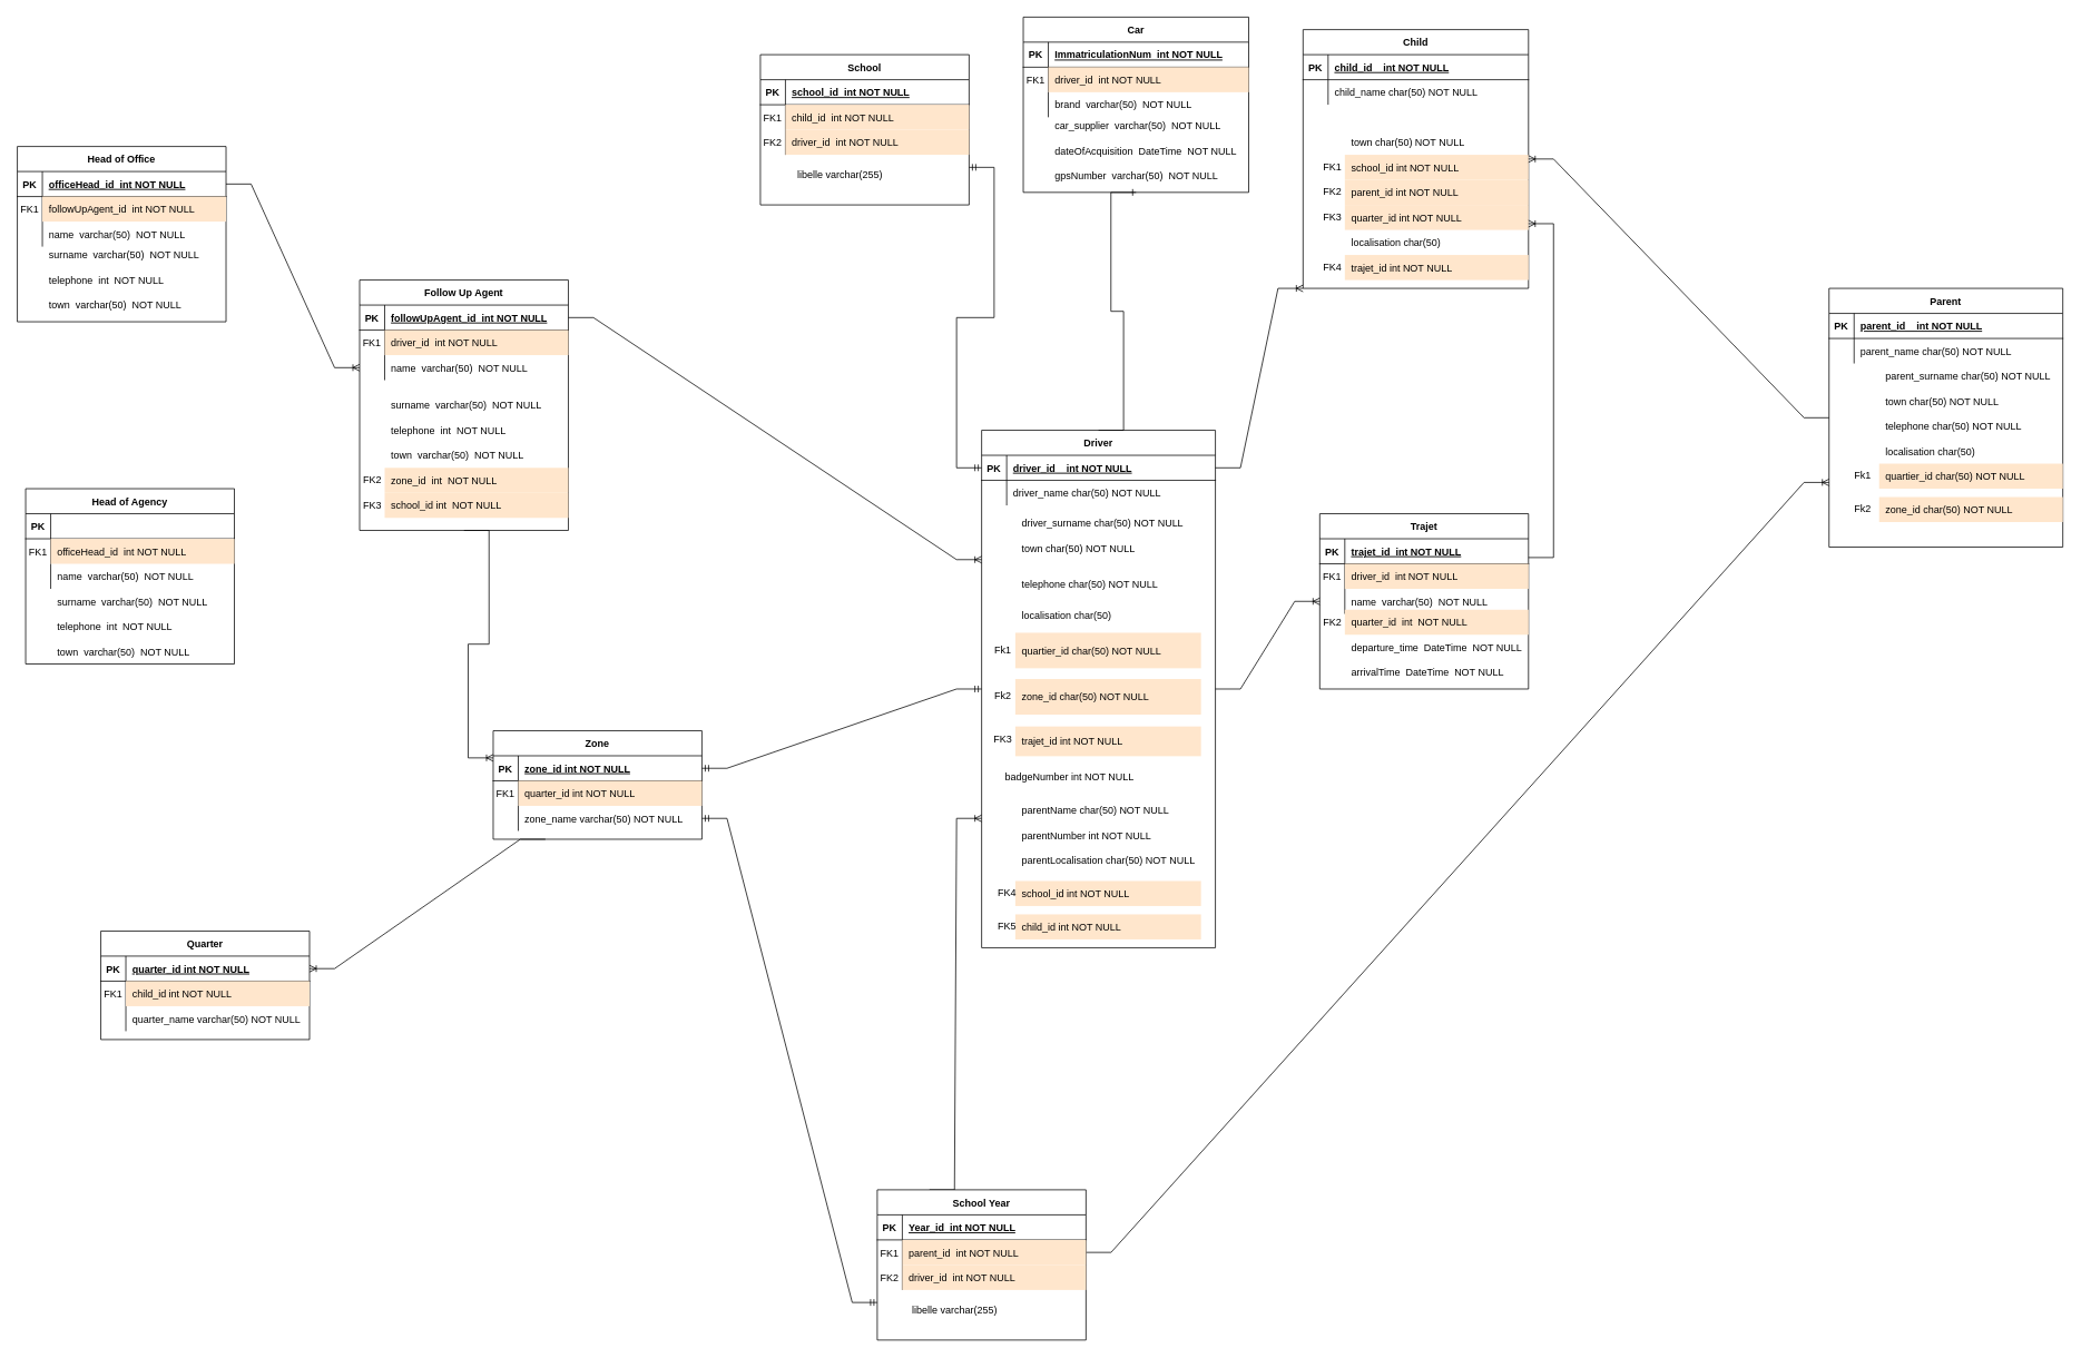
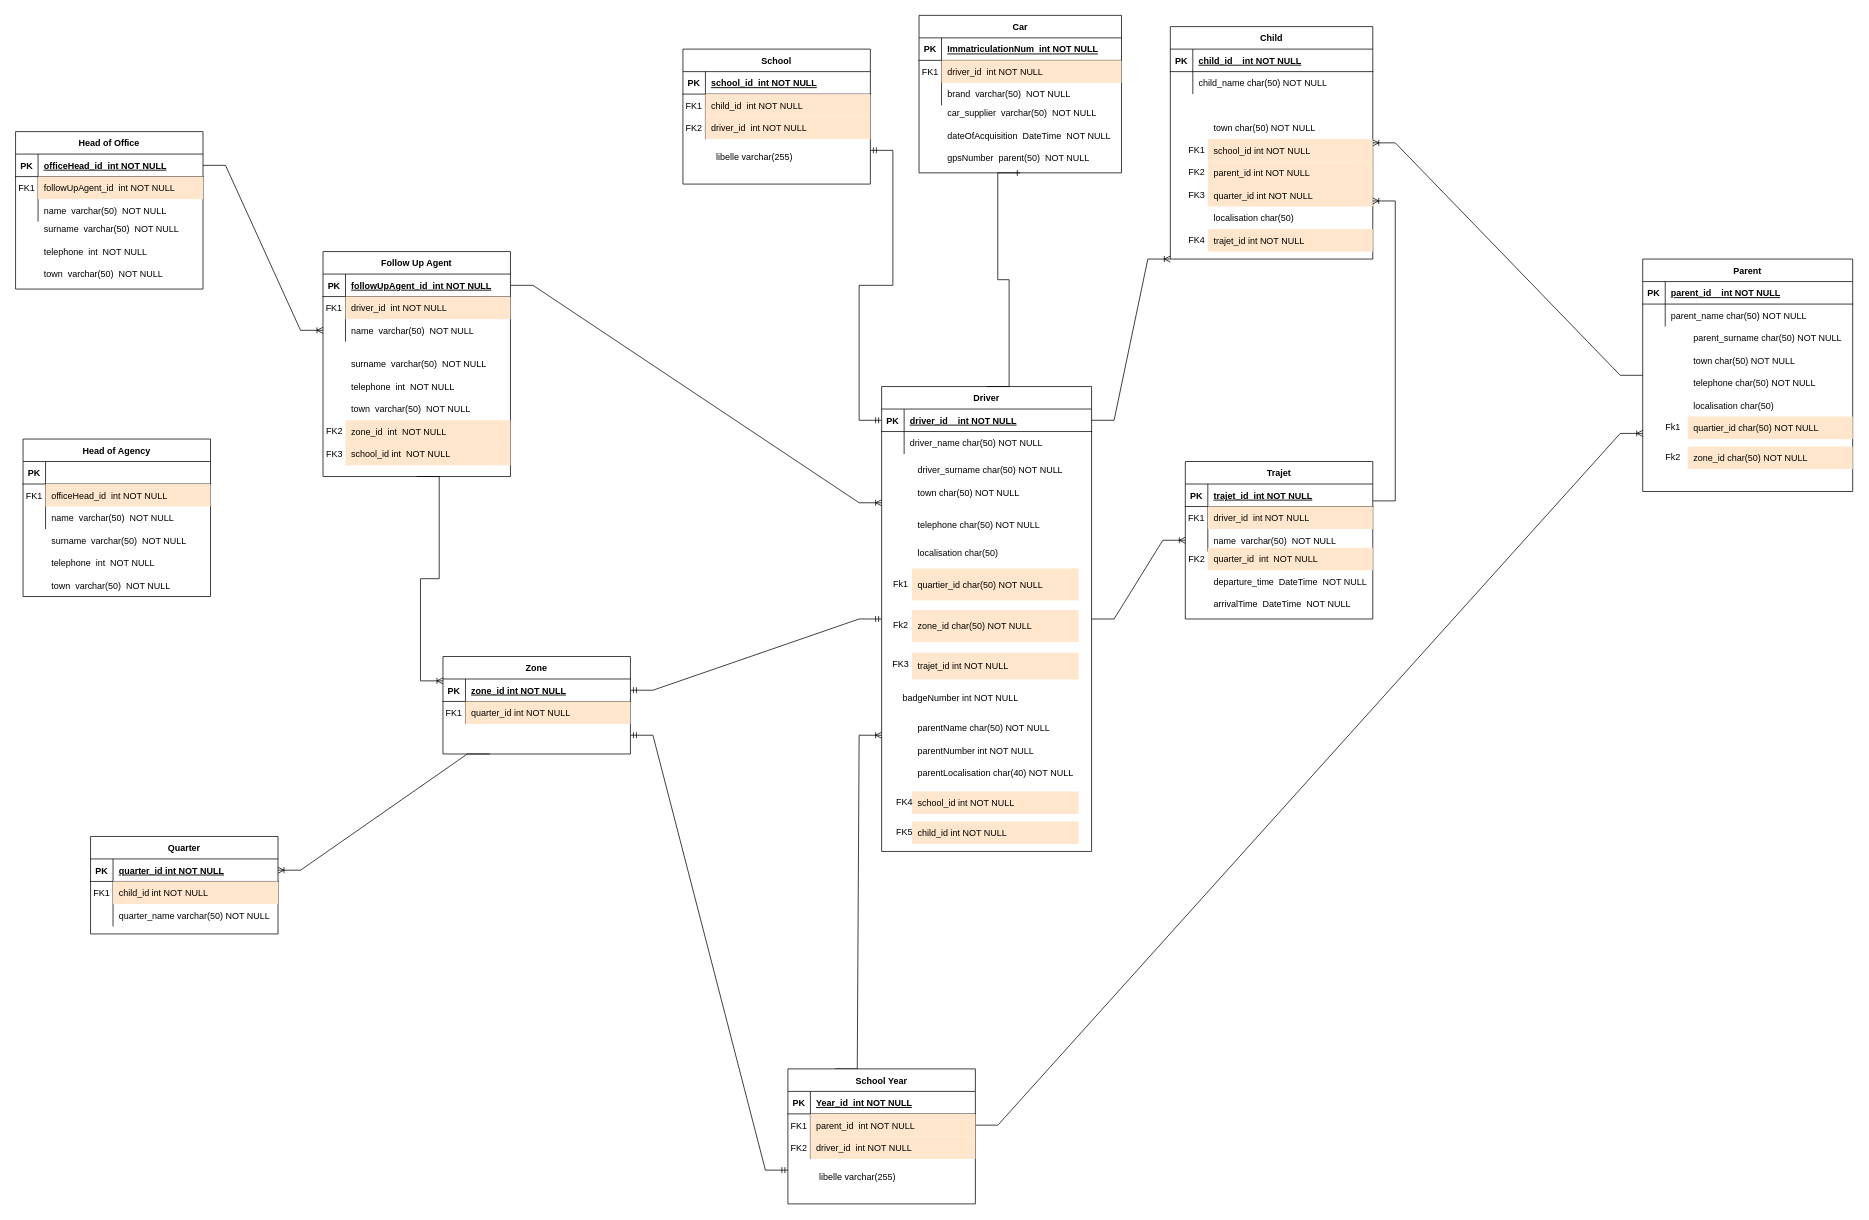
- <mxCell id="133" value="gpsNumber  varchar(50)  NOT NULL" style="shape=partialRectangle;overflow=hidden;connectable=0;fillColor=none;top=0;left=0;bottom=0;right=0;align=left;spacingLeft=6;" vertex="1" parent="120"><mxGeometry x="30" y="175" width="220" height="30" as="geometry"><mxRectangle width="220" height="30" as="alternateBounds" /></mxGeometry></mxCell>
+ <mxCell id="133" value="gpsNumber  parent(50)  NOT NULL" style="shape=partialRectangle;overflow=hidden;connectable=0;fillColor=none;top=0;left=0;bottom=0;right=0;align=left;spacingLeft=6;" vertex="1" parent="120"><mxGeometry x="30" y="175" width="220" height="30" as="geometry"><mxRectangle width="220" height="30" as="alternateBounds" /></mxGeometry></mxCell>
- <mxCell id="11" value="zone_name varchar(50) NOT NULL" style="shape=partialRectangle;overflow=hidden;connectable=0;fillColor=none;top=0;left=0;bottom=0;right=0;align=left;spacingLeft=6;" parent="9" vertex="1"><mxGeometry x="30" width="220" height="30" as="geometry"><mxRectangle width="220" height="30" as="alternateBounds" /></mxGeometry></mxCell>
- <mxCell id="154" value="parentLocalisation char(50) NOT NULL" style="shape=partialRectangle;overflow=hidden;connectable=0;fillColor=none;top=0;left=0;bottom=0;right=0;align=left;spacingLeft=6;" vertex="1" parent="136"><mxGeometry x="30.331" y="500" width="222.426" height="30" as="geometry"><mxRectangle width="220" height="30" as="alternateBounds" /></mxGeometry></mxCell>
+ <mxCell id="154" value="parentLocalisation char(40) NOT NULL" style="shape=partialRectangle;overflow=hidden;connectable=0;fillColor=none;top=0;left=0;bottom=0;right=0;align=left;spacingLeft=6;" vertex="1" parent="136"><mxGeometry x="30.331" y="500" width="222.426" height="30" as="geometry"><mxRectangle width="220" height="30" as="alternateBounds" /></mxGeometry></mxCell>
